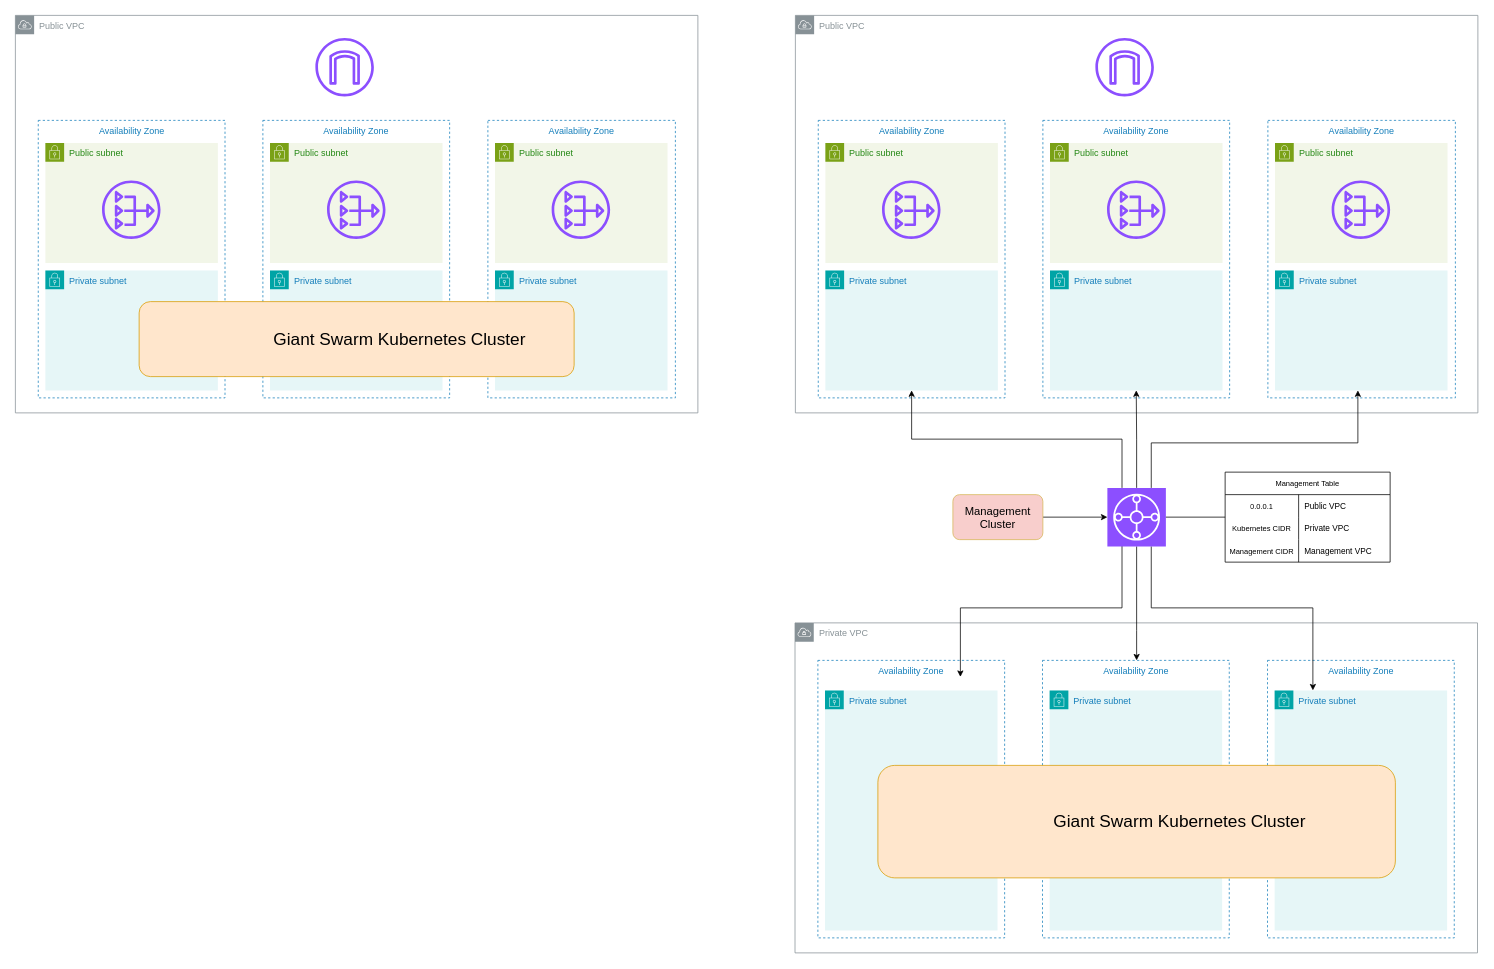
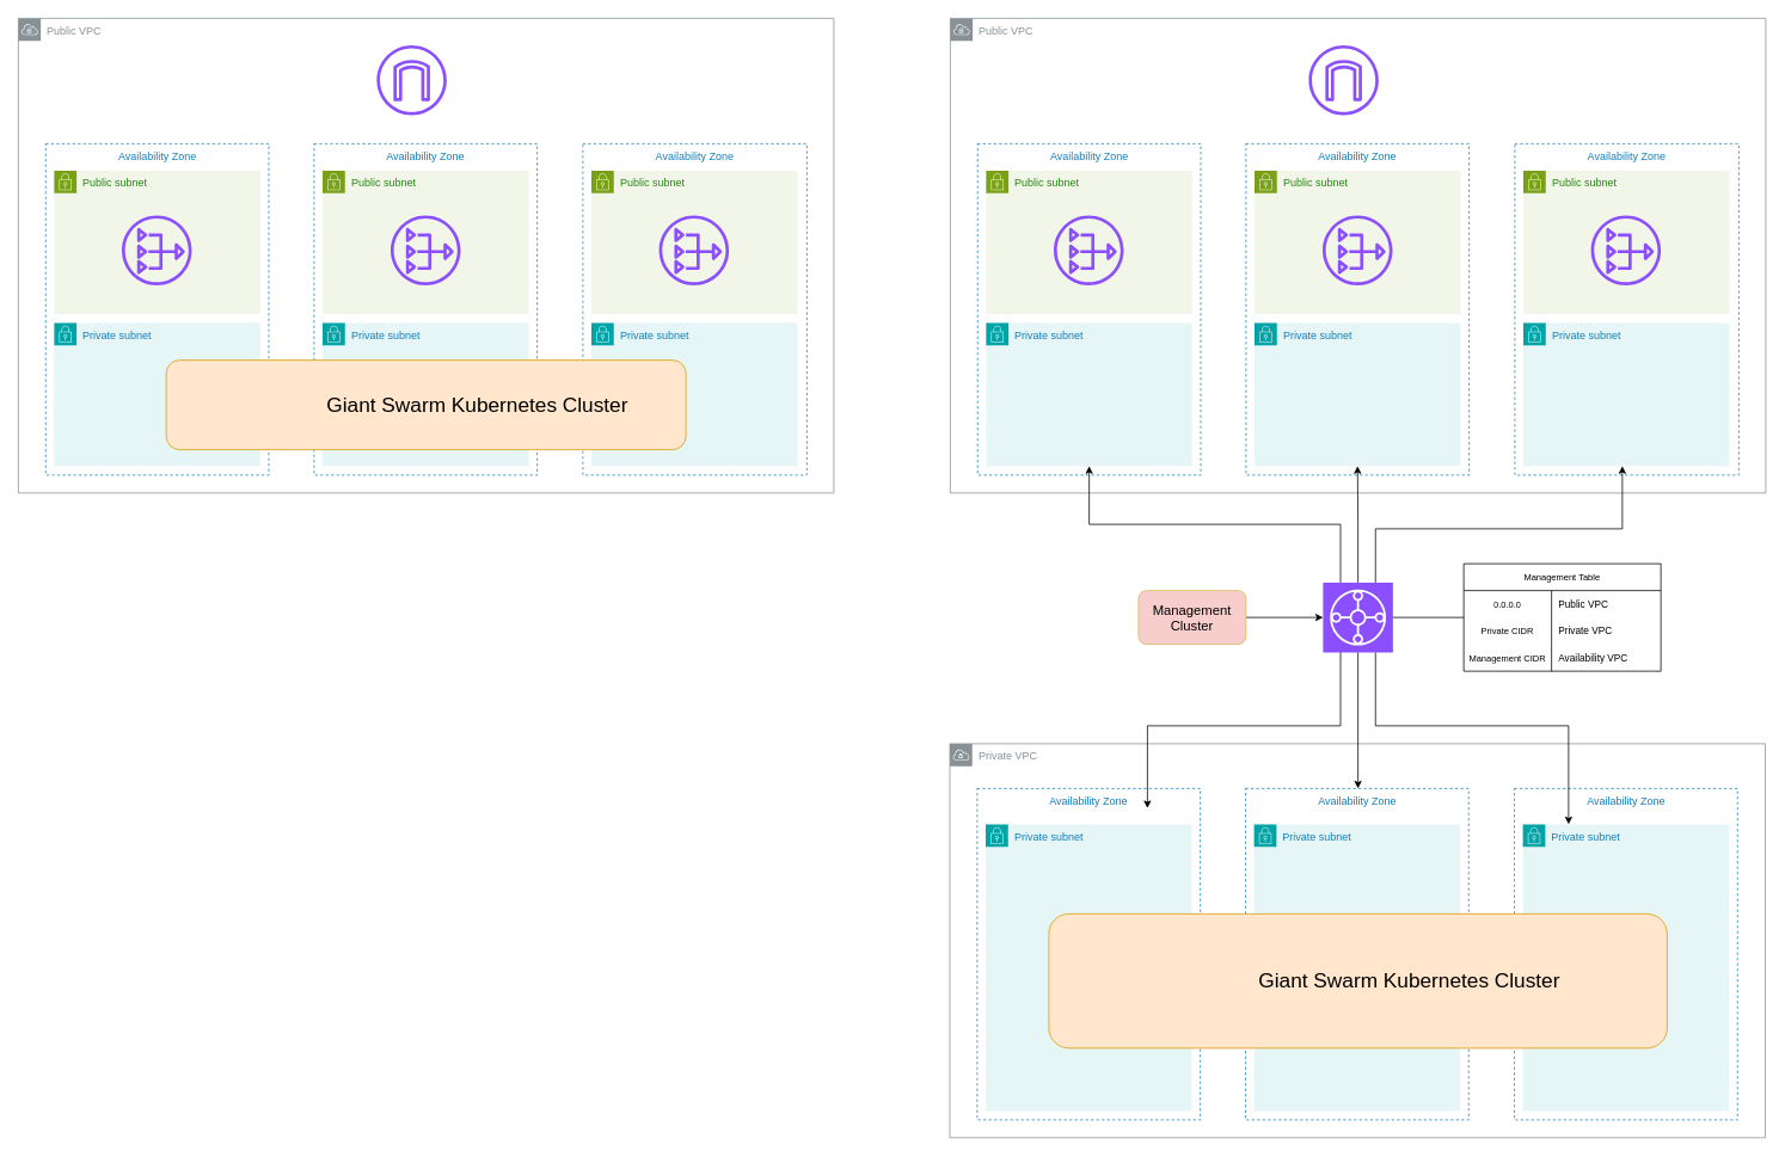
- <mxCell id="30" value="0.0.0.1" style="shape=partialRectangle;html=1;whiteSpace=wrap;connectable=0;fillColor=none;top=0;left=0;bottom=0;right=0;overflow=hidden;pointerEvents=1;strokeColor=inherit;fontSize=10;" vertex="1" parent="29"><mxGeometry width="98" height="30" as="geometry"><mxRectangle width="98" height="30" as="alternateBounds" /></mxGeometry></mxCell>
+ <mxCell id="30" value="0.0.0.0" style="shape=partialRectangle;html=1;whiteSpace=wrap;connectable=0;fillColor=none;top=0;left=0;bottom=0;right=0;overflow=hidden;pointerEvents=1;strokeColor=inherit;fontSize=10;" vertex="1" parent="29"><mxGeometry width="98" height="30" as="geometry"><mxRectangle width="98" height="30" as="alternateBounds" /></mxGeometry></mxCell>
- <mxCell id="33" value="Kubernetes CIDR" style="shape=partialRectangle;html=1;whiteSpace=wrap;connectable=0;fillColor=none;top=0;left=0;bottom=0;right=0;overflow=hidden;strokeColor=inherit;fontSize=10;" vertex="1" parent="32"><mxGeometry width="98" height="30" as="geometry"><mxRectangle width="98" height="30" as="alternateBounds" /></mxGeometry></mxCell>
+ <mxCell id="33" value="Private CIDR" style="shape=partialRectangle;html=1;whiteSpace=wrap;connectable=0;fillColor=none;top=0;left=0;bottom=0;right=0;overflow=hidden;strokeColor=inherit;fontSize=10;" vertex="1" parent="32"><mxGeometry width="98" height="30" as="geometry"><mxRectangle width="98" height="30" as="alternateBounds" /></mxGeometry></mxCell>
- <mxCell id="37" value="Management VPC" style="shape=partialRectangle;html=1;whiteSpace=wrap;connectable=0;fillColor=none;top=0;left=0;bottom=0;right=0;align=left;spacingLeft=6;overflow=hidden;strokeColor=inherit;fontSize=11;" vertex="1" parent="35"><mxGeometry x="98" width="122" height="30" as="geometry"><mxRectangle width="122" height="30" as="alternateBounds" /></mxGeometry></mxCell>
+ <mxCell id="37" value="Availability VPC" style="shape=partialRectangle;html=1;whiteSpace=wrap;connectable=0;fillColor=none;top=0;left=0;bottom=0;right=0;align=left;spacingLeft=6;overflow=hidden;strokeColor=inherit;fontSize=11;" vertex="1" parent="35"><mxGeometry x="98" width="122" height="30" as="geometry"><mxRectangle width="122" height="30" as="alternateBounds" /></mxGeometry></mxCell>
